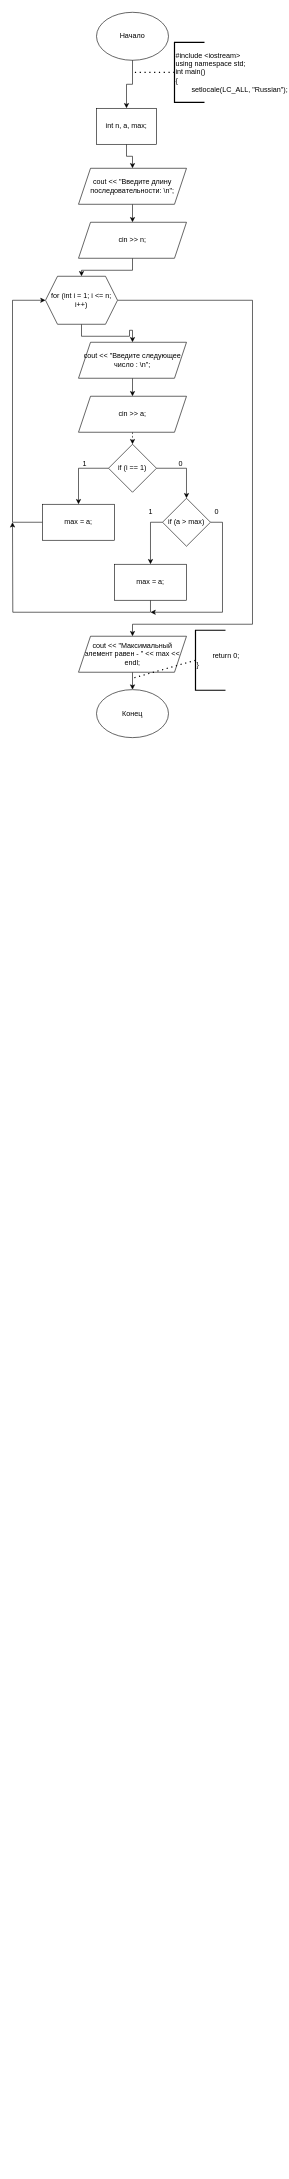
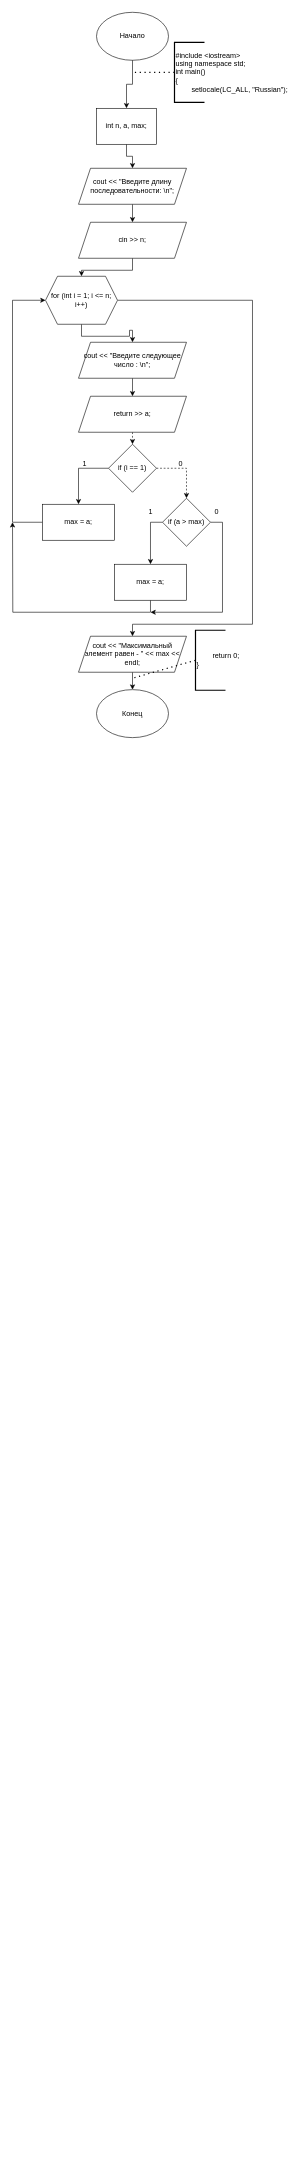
- <mxCell id="19" value="cin &amp;gt;&amp;gt; a;" style="shape=parallelogram;perimeter=parallelogramPerimeter;whiteSpace=wrap;html=1;fixedSize=1;" parent="1" vertex="1"><mxGeometry x="130" y="660" width="180" height="60" as="geometry" /></mxCell>
+ <mxCell id="19" value="return &amp;gt;&amp;gt; a;" style="shape=parallelogram;perimeter=parallelogramPerimeter;whiteSpace=wrap;html=1;fixedSize=1;" parent="1" vertex="1"><mxGeometry x="130" y="660" width="180" height="60" as="geometry" /></mxCell>
- <mxCell id="21" style="edgeStyle=orthogonalEdgeStyle;rounded=0;orthogonalLoop=1;jettySize=auto;html=1;exitX=1;exitY=0.5;exitDx=0;exitDy=0;entryX=0.5;entryY=0;entryDx=0;entryDy=0;" parent="1" source="22" target="27" edge="1"><mxGeometry relative="1" as="geometry" /></mxCell>
+ <mxCell id="21" style="edgeStyle=orthogonalEdgeStyle;rounded=0;orthogonalLoop=1;jettySize=auto;html=1;exitX=1;exitY=0.5;exitDx=0;exitDy=0;entryX=0.5;entryY=0;entryDx=0;entryDy=0;dashed=1;" parent="1" source="22" target="27" edge="1"><mxGeometry relative="1" as="geometry" /></mxCell>
